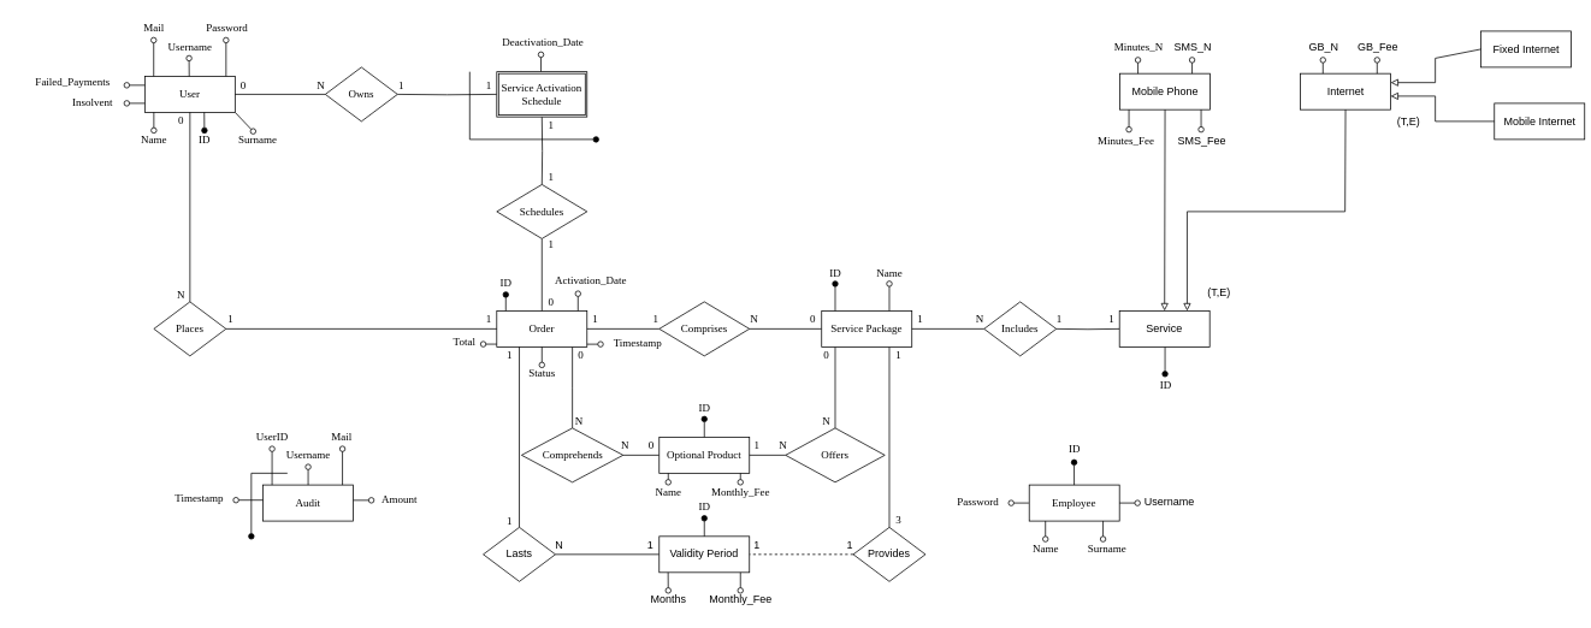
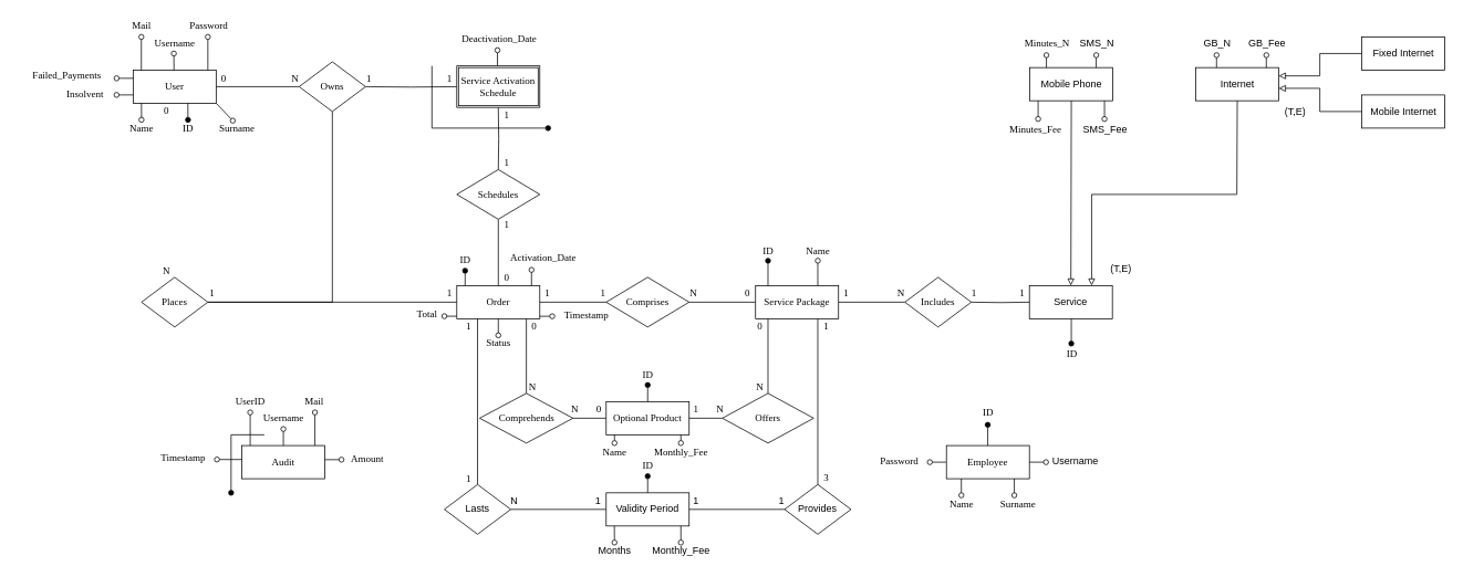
- <mxCell id="4" value="Fixed Internet" style="whiteSpace=wrap;html=1;align=center;" parent="1" vertex="1"><mxGeometry x="1640.5" y="34" width="100" height="40" as="geometry" /></mxCell>
+ <mxCell id="4" value="Fixed Internet" style="whiteSpace=wrap;html=1;align=center;" parent="1" vertex="1"><mxGeometry x="1640.5" y="44" width="100" height="40" as="geometry" /></mxCell>
- <mxCell id="5" value="Mobile Internet" style="whiteSpace=wrap;html=1;align=center;" parent="1" vertex="1"><mxGeometry x="1655.5" y="114" width="100" height="40" as="geometry" /></mxCell>
+ <mxCell id="5" value="Mobile Internet" style="whiteSpace=wrap;html=1;align=center;" parent="1" vertex="1"><mxGeometry x="1640.5" y="114" width="100" height="40" as="geometry" /></mxCell>
- <mxCell id="33" value="" style="edgeStyle=orthogonalEdgeStyle;rounded=0;orthogonalLoop=1;jettySize=auto;html=1;startArrow=none;startFill=0;endArrow=none;endFill=0;strokeColor=default;fontFamily=Verdana;" parent="1" source="34" target="17" edge="1"><mxGeometry relative="1" as="geometry" /></mxCell>
+ <mxCell id="33" value="" style="edgeStyle=orthogonalEdgeStyle;rounded=0;orthogonalLoop=1;jettySize=auto;html=1;startArrow=none;startFill=0;endArrow=none;endFill=0;strokeColor=default;fontFamily=Verdana;" parent="1" source="34" target="36" edge="1"><mxGeometry relative="1" as="geometry" /></mxCell>
- <mxCell id="25" value="" style="edgeStyle=orthogonalEdgeStyle;rounded=0;orthogonalLoop=1;jettySize=auto;html=1;startArrow=none;startFill=0;endArrow=none;endFill=0;strokeColor=default;dashed=1;" parent="1" source="26" target="13" edge="1"><mxGeometry relative="1" as="geometry" /></mxCell>
+ <mxCell id="25" value="" style="edgeStyle=orthogonalEdgeStyle;rounded=0;orthogonalLoop=1;jettySize=auto;html=1;startArrow=none;startFill=0;endArrow=none;endFill=0;strokeColor=default;" parent="1" source="26" target="13" edge="1"><mxGeometry relative="1" as="geometry" /></mxCell>
